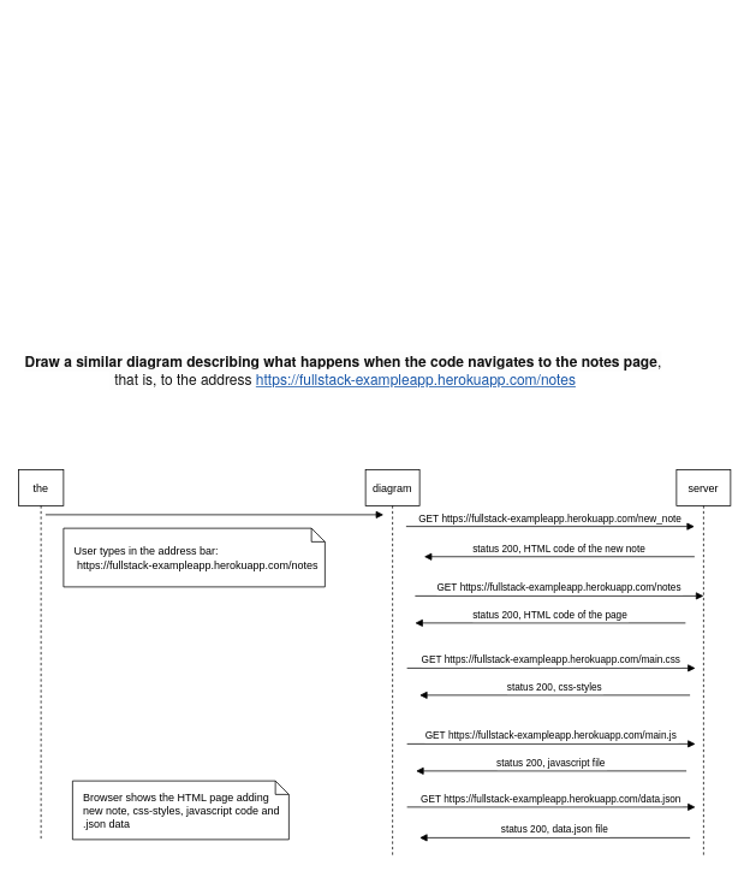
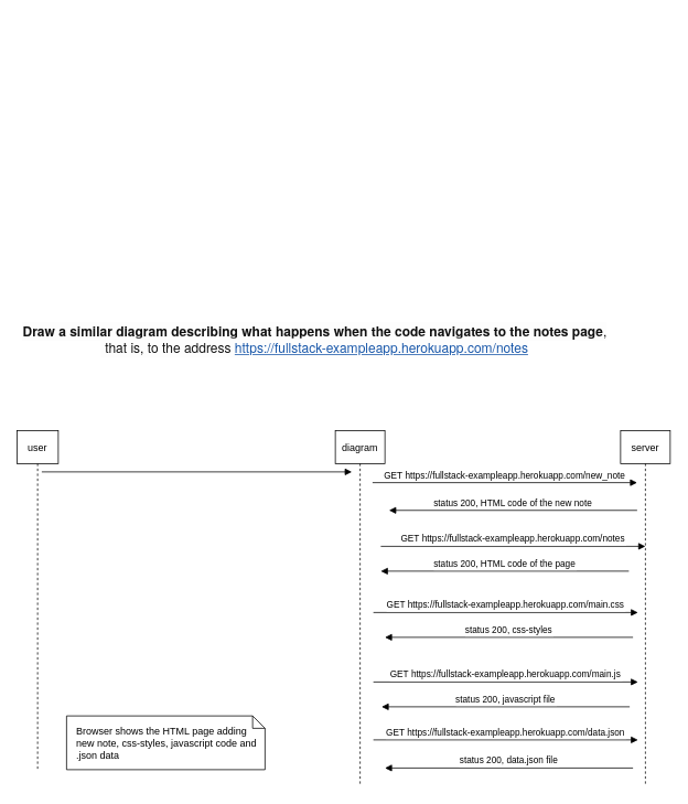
- <mxCell id="2" value="the" style="shape=umlLifeline;perimeter=lifelinePerimeter;container=1;collapsible=0;recursiveResize=0;rounded=0;shadow=0;strokeWidth=1;" vertex="1" parent="1"><mxGeometry x="20" y="520" width="50" height="410" as="geometry" /></mxCell>
+ <mxCell id="2" value="user" style="shape=umlLifeline;perimeter=lifelinePerimeter;container=1;collapsible=0;recursiveResize=0;rounded=0;shadow=0;strokeWidth=1;" vertex="1" parent="1"><mxGeometry x="20" y="520" width="50" height="410" as="geometry" /></mxCell>
- <mxCell id="4" value="User types in the address bar:&lt;br&gt;&amp;nbsp;https://fullstack-exampleapp.herokuapp.com/notes" style="shape=note;size=15;align=left;spacingLeft=10;html=1;whiteSpace=wrap;" vertex="1" parent="1"><mxGeometry x="70" y="585" width="290" height="65" as="geometry" /></mxCell>
